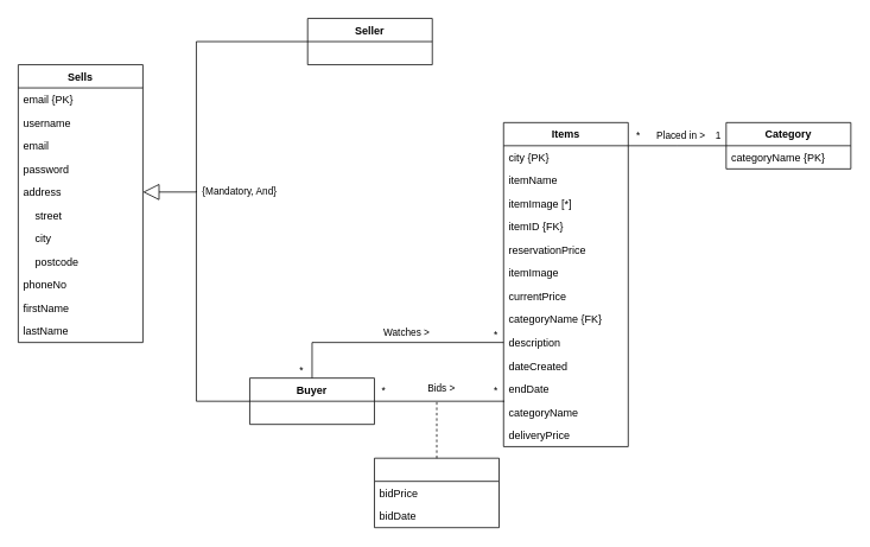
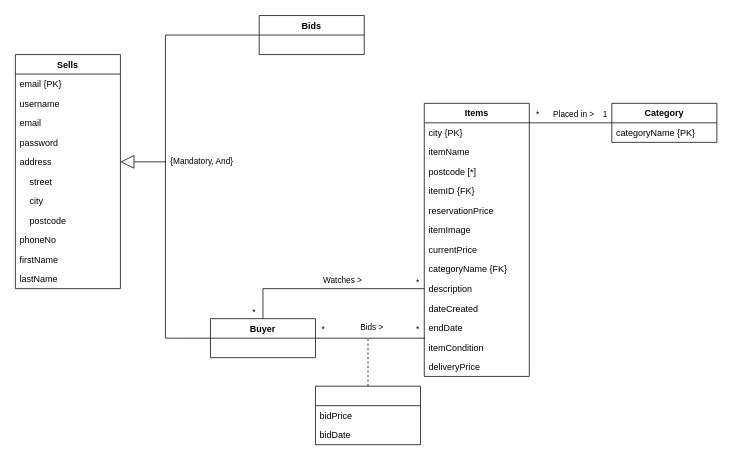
- <mxCell id="14" value="Seller" style="swimlane;fontStyle=1;childLayout=stackLayout;horizontal=1;startSize=26;fillColor=none;horizontalStack=0;resizeParent=1;resizeParentMax=0;resizeLast=0;collapsible=1;marginBottom=0;" parent="1" vertex="1"><mxGeometry x="345" y="20" width="140" height="52" as="geometry" /></mxCell>
+ <mxCell id="14" value="Bids" style="swimlane;fontStyle=1;childLayout=stackLayout;horizontal=1;startSize=26;fillColor=none;horizontalStack=0;resizeParent=1;resizeParentMax=0;resizeLast=0;collapsible=1;marginBottom=0;" parent="1" vertex="1"><mxGeometry x="345" y="20" width="140" height="52" as="geometry" /></mxCell>
- <mxCell id="21" value="itemImage [*]" style="text;strokeColor=none;fillColor=none;align=left;verticalAlign=top;spacingLeft=4;spacingRight=4;overflow=hidden;rotatable=0;points=[[0,0.5],[1,0.5]];portConstraint=eastwest;" parent="18" vertex="1"><mxGeometry y="78" width="140" height="26" as="geometry" /></mxCell>
+ <mxCell id="21" value="postcode [*]" style="text;strokeColor=none;fillColor=none;align=left;verticalAlign=top;spacingLeft=4;spacingRight=4;overflow=hidden;rotatable=0;points=[[0,0.5],[1,0.5]];portConstraint=eastwest;" parent="18" vertex="1"><mxGeometry y="78" width="140" height="26" as="geometry" /></mxCell>
- <mxCell id="30" value="categoryName" style="text;strokeColor=none;fillColor=none;align=left;verticalAlign=top;spacingLeft=4;spacingRight=4;overflow=hidden;rotatable=0;points=[[0,0.5],[1,0.5]];portConstraint=eastwest;" parent="18" vertex="1"><mxGeometry y="312" width="140" height="26" as="geometry" /></mxCell>
+ <mxCell id="30" value="itemCondition" style="text;strokeColor=none;fillColor=none;align=left;verticalAlign=top;spacingLeft=4;spacingRight=4;overflow=hidden;rotatable=0;points=[[0,0.5],[1,0.5]];portConstraint=eastwest;" parent="18" vertex="1"><mxGeometry y="312" width="140" height="26" as="geometry" /></mxCell>
